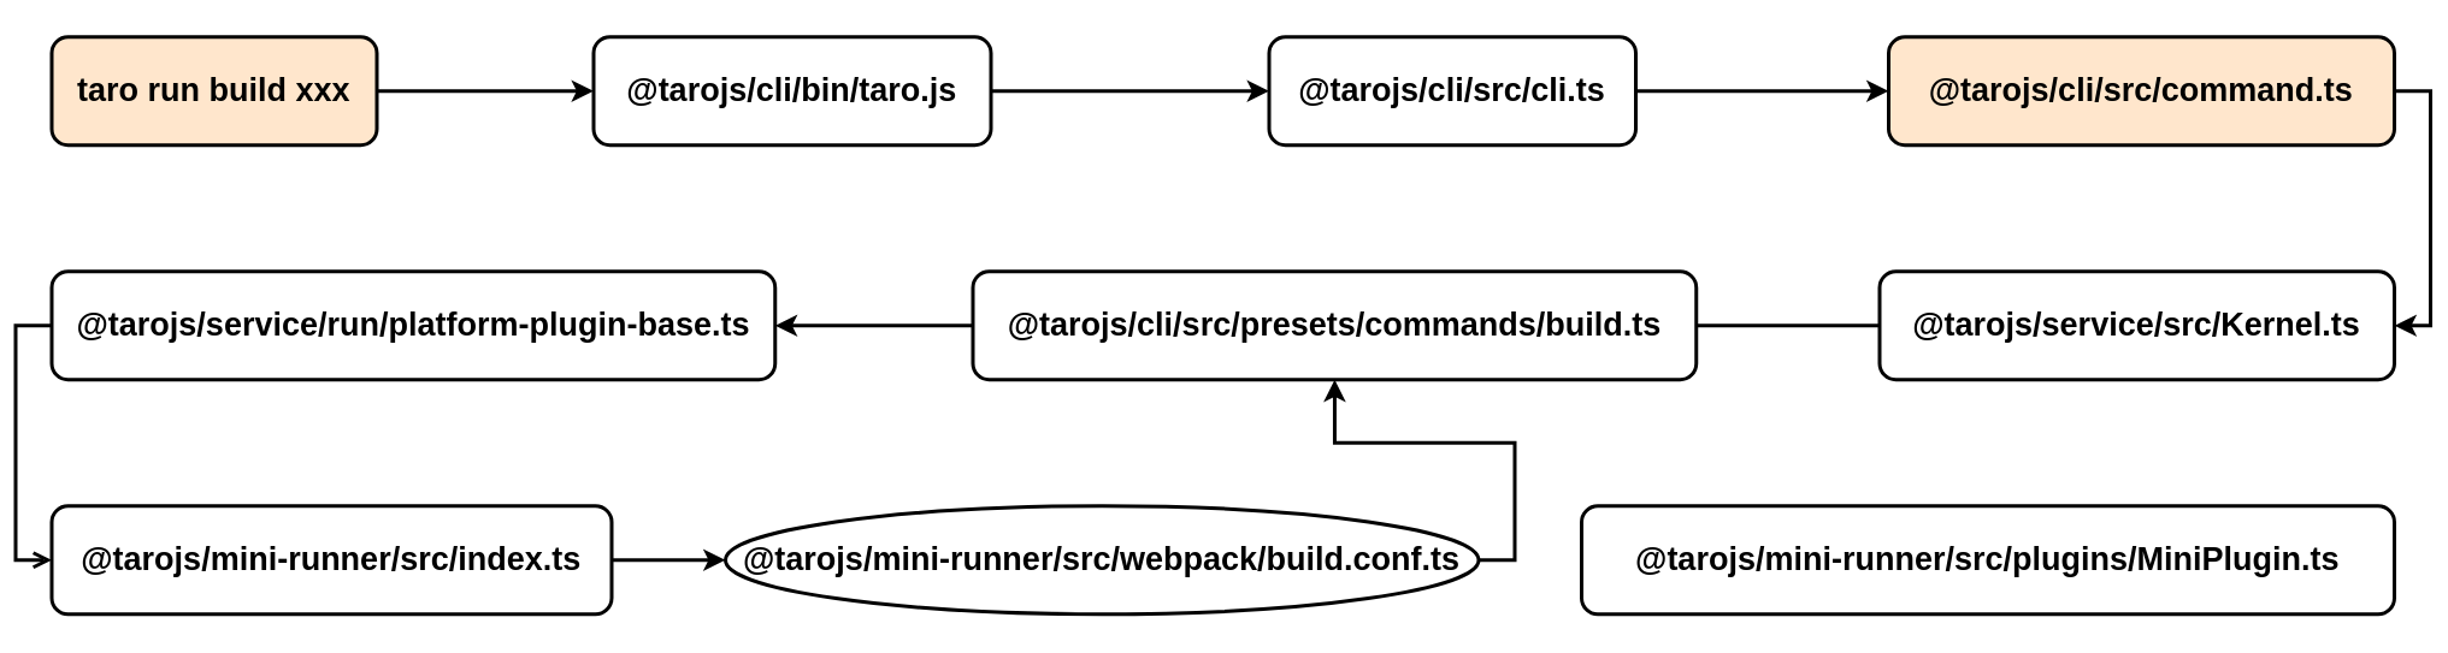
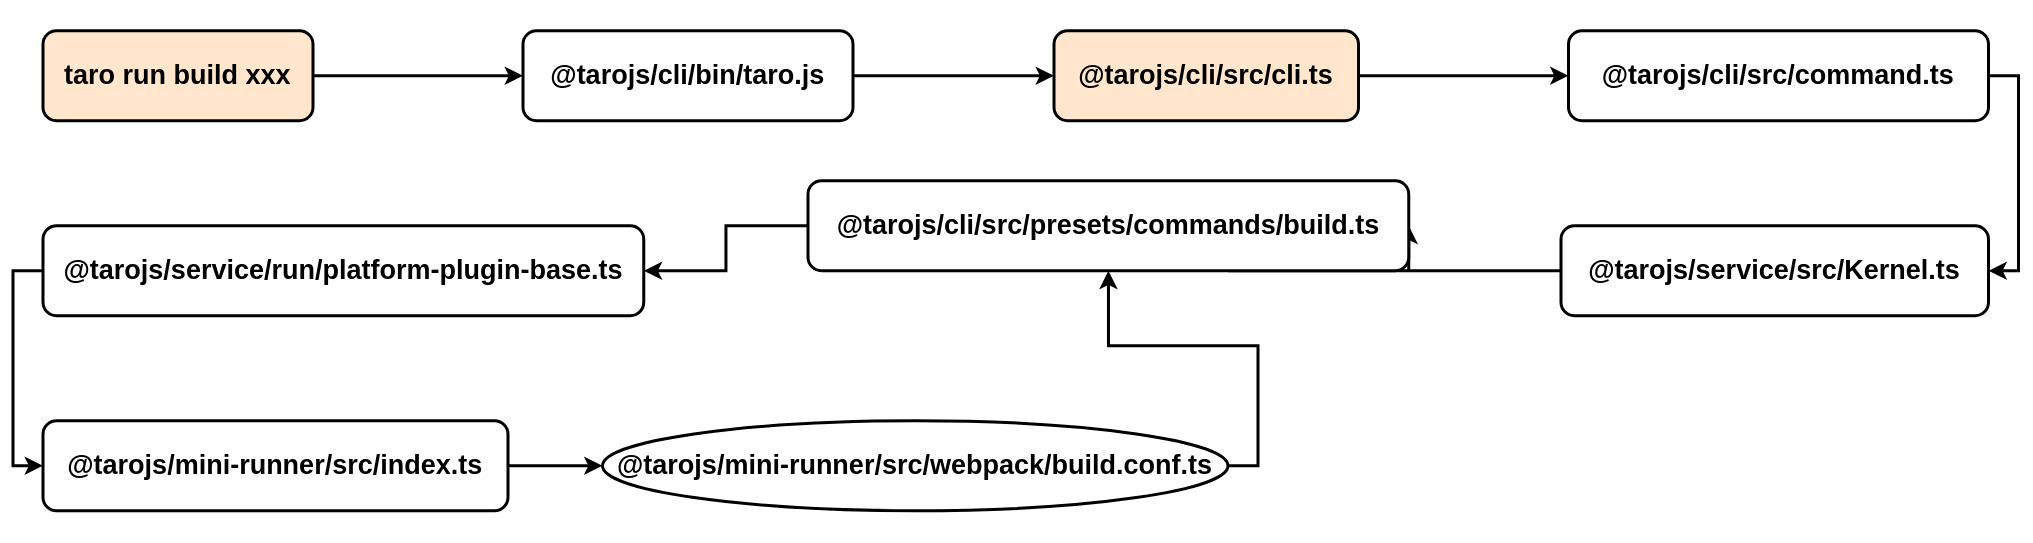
- <mxCell id="5" value="@tarojs/cli/bin/taro.js" style="rounded=1;whiteSpace=wrap;html=1;fontSize=18;strokeWidth=2;fontStyle=1" vertex="1" parent="1"><mxGeometry x="320" y="20" width="220" height="60" as="geometry" /></mxCell>
+ <mxCell id="5" value="@tarojs/cli/bin/taro.js" style="rounded=1;whiteSpace=wrap;html=1;fontSize=18;strokeWidth=2;fontStyle=1" vertex="1" parent="1"><mxGeometry x="340" y="20" width="220" height="60" as="geometry" /></mxCell>
- <mxCell id="7" value="@tarojs/cli/src/cli.ts" style="rounded=1;whiteSpace=wrap;html=1;fontSize=18;strokeWidth=2;fontStyle=1" vertex="1" parent="1"><mxGeometry x="694" y="20" width="203" height="60" as="geometry" /></mxCell>
+ <mxCell id="7" value="@tarojs/cli/src/cli.ts" style="rounded=1;whiteSpace=wrap;html=1;fontSize=18;strokeWidth=2;fontStyle=1;fillColor=#ffe6cc;" vertex="1" parent="1"><mxGeometry x="694" y="20" width="203" height="60" as="geometry" /></mxCell>
- <mxCell id="9" value="@tarojs/cli/src/command.ts" style="rounded=1;whiteSpace=wrap;html=1;fontSize=18;strokeWidth=2;fontStyle=1;fillColor=#ffe6cc;" vertex="1" parent="1"><mxGeometry x="1037" y="20" width="280" height="60" as="geometry" /></mxCell>
+ <mxCell id="9" value="@tarojs/cli/src/command.ts" style="rounded=1;whiteSpace=wrap;html=1;fontSize=18;strokeWidth=2;fontStyle=1" vertex="1" parent="1"><mxGeometry x="1037" y="20" width="280" height="60" as="geometry" /></mxCell>
- <mxCell id="13" value="@tarojs/cli/src/presets/commands/build.ts" style="rounded=1;whiteSpace=wrap;html=1;fontSize=18;strokeWidth=2;fontStyle=1" vertex="1" parent="1"><mxGeometry x="530" y="150" width="400.5" height="60" as="geometry" /></mxCell>
+ <mxCell id="13" value="@tarojs/cli/src/presets/commands/build.ts" style="rounded=1;whiteSpace=wrap;html=1;fontSize=18;strokeWidth=2;fontStyle=1" vertex="1" parent="1"><mxGeometry x="530" y="120" width="400.5" height="60" as="geometry" /></mxCell>
- <mxCell id="14" style="edgeStyle=orthogonalEdgeStyle;rounded=0;orthogonalLoop=1;jettySize=auto;html=1;exitX=0;exitY=0.5;exitDx=0;exitDy=0;entryX=0;entryY=0.5;entryDx=0;entryDy=0;fontSize=20;fontColor=#FF8000;strokeWidth=2;endArrow=open;" edge="1" parent="1" source="15" target="17"><mxGeometry relative="1" as="geometry" /></mxCell>
+ <mxCell id="14" style="edgeStyle=orthogonalEdgeStyle;rounded=0;orthogonalLoop=1;jettySize=auto;html=1;exitX=0;exitY=0.5;exitDx=0;exitDy=0;entryX=0;entryY=0.5;entryDx=0;entryDy=0;fontSize=20;fontColor=#FF8000;strokeWidth=2;" edge="1" parent="1" source="15" target="17"><mxGeometry relative="1" as="geometry" /></mxCell>
- <mxCell id="20" value="&lt;span&gt;@tarojs/mini-runner/src/plugins/MiniPlugin.ts&lt;/span&gt;" style="rounded=1;whiteSpace=wrap;html=1;fontSize=18;strokeWidth=2;fontStyle=1" vertex="1" parent="1"><mxGeometry x="867" y="280" width="450" height="60" as="geometry" /></mxCell>
